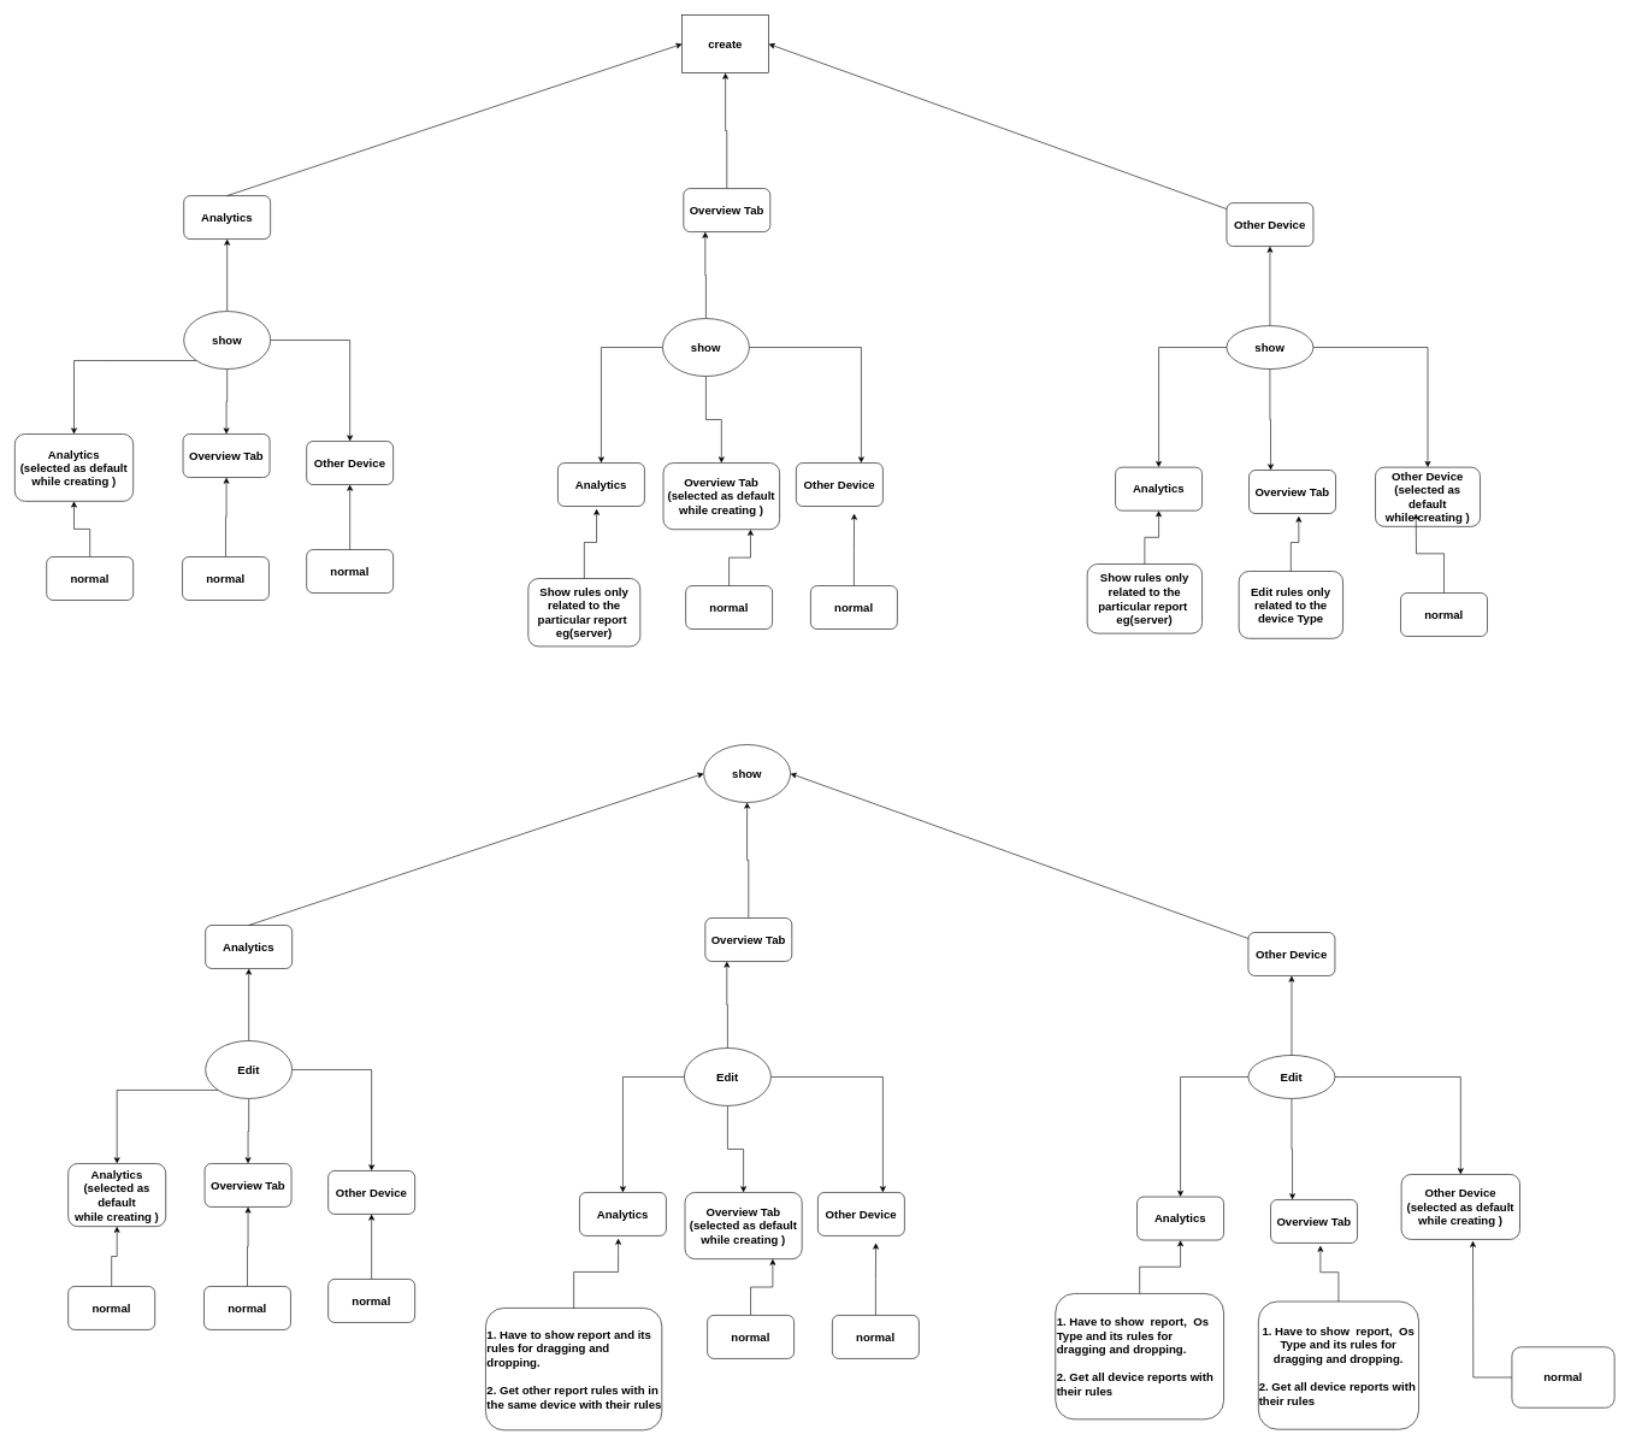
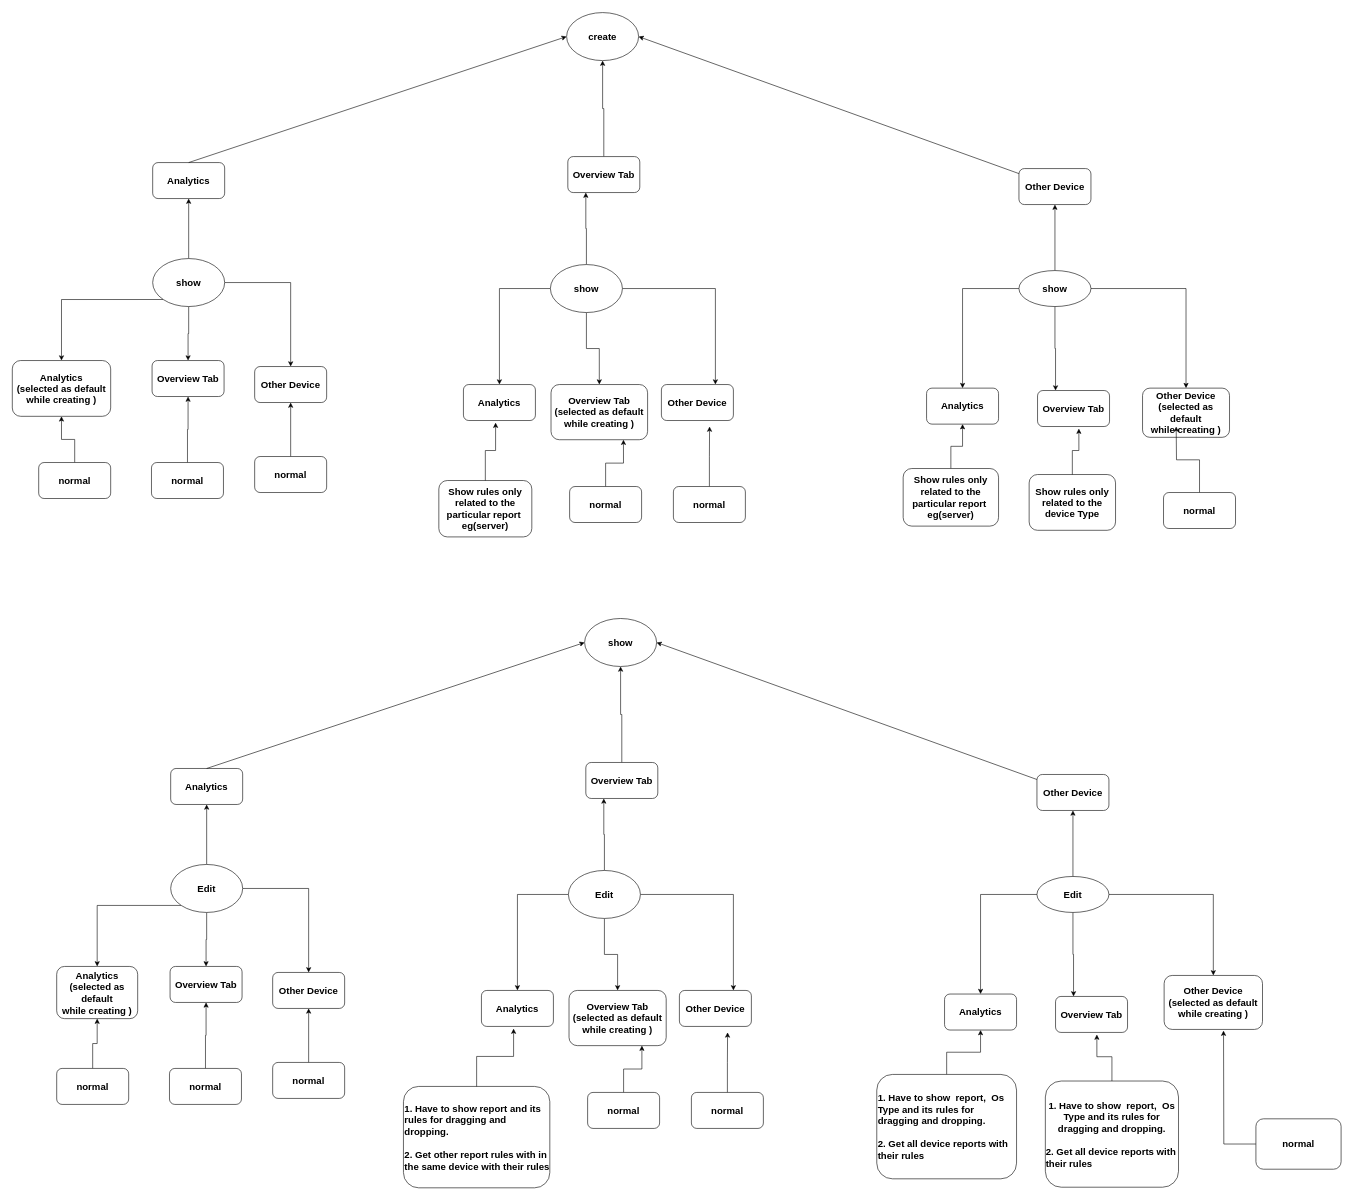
- <mxCell id="2" value="create" style="whiteSpace=wrap;html=1;strokeWidth=1;fontStyle=1;fontSize=16;align=center;rounded=0;" parent="1" vertex="1"><mxGeometry x="944" y="20" width="120" height="80" as="geometry" /></mxCell>
+ <mxCell id="2" value="create" style="ellipse;whiteSpace=wrap;html=1;strokeWidth=1;fontStyle=1;fontSize=16;align=center;" parent="1" vertex="1"><mxGeometry x="944" y="20" width="120" height="80" as="geometry" /></mxCell>
- <mxCell id="45" value="Edit rules only related to the device Type" style="rounded=1;whiteSpace=wrap;html=1;strokeWidth=1;fontStyle=1;fontSize=16;align=center;" parent="1" vertex="1"><mxGeometry x="1715" y="790" width="144" height="93" as="geometry" /></mxCell>
+ <mxCell id="45" value="Show rules only related to the device Type" style="rounded=1;whiteSpace=wrap;html=1;strokeWidth=1;fontStyle=1;fontSize=16;align=center;" parent="1" vertex="1"><mxGeometry x="1715" y="790" width="144" height="93" as="geometry" /></mxCell>
